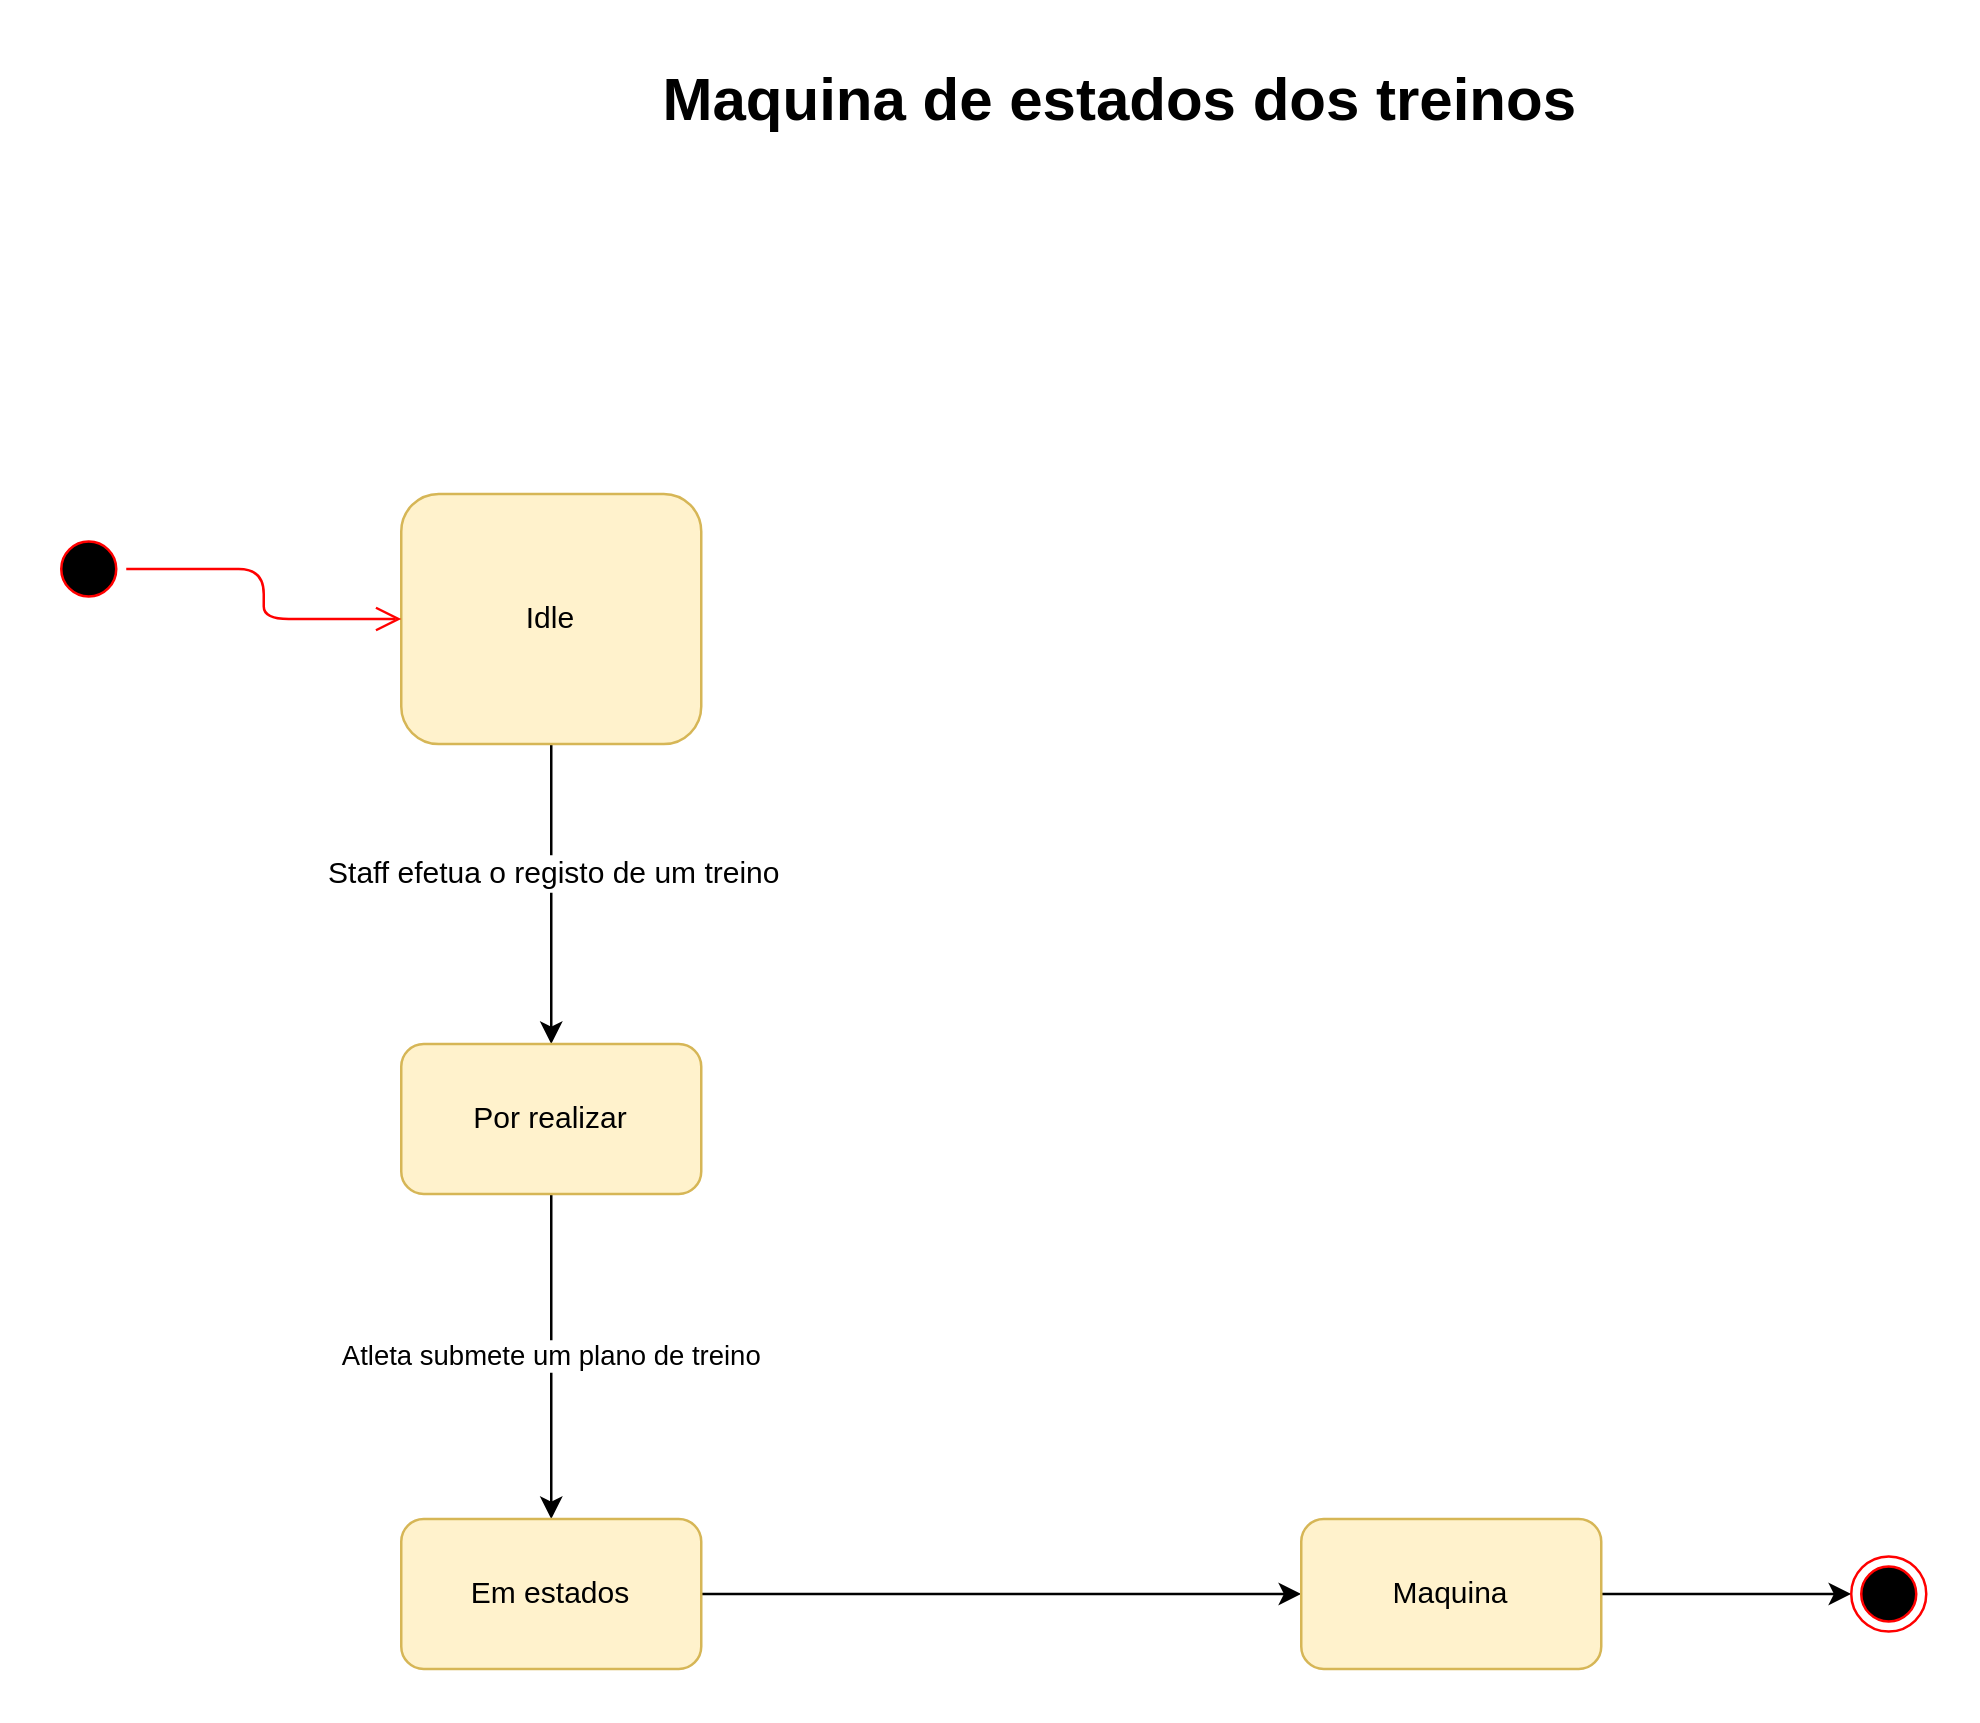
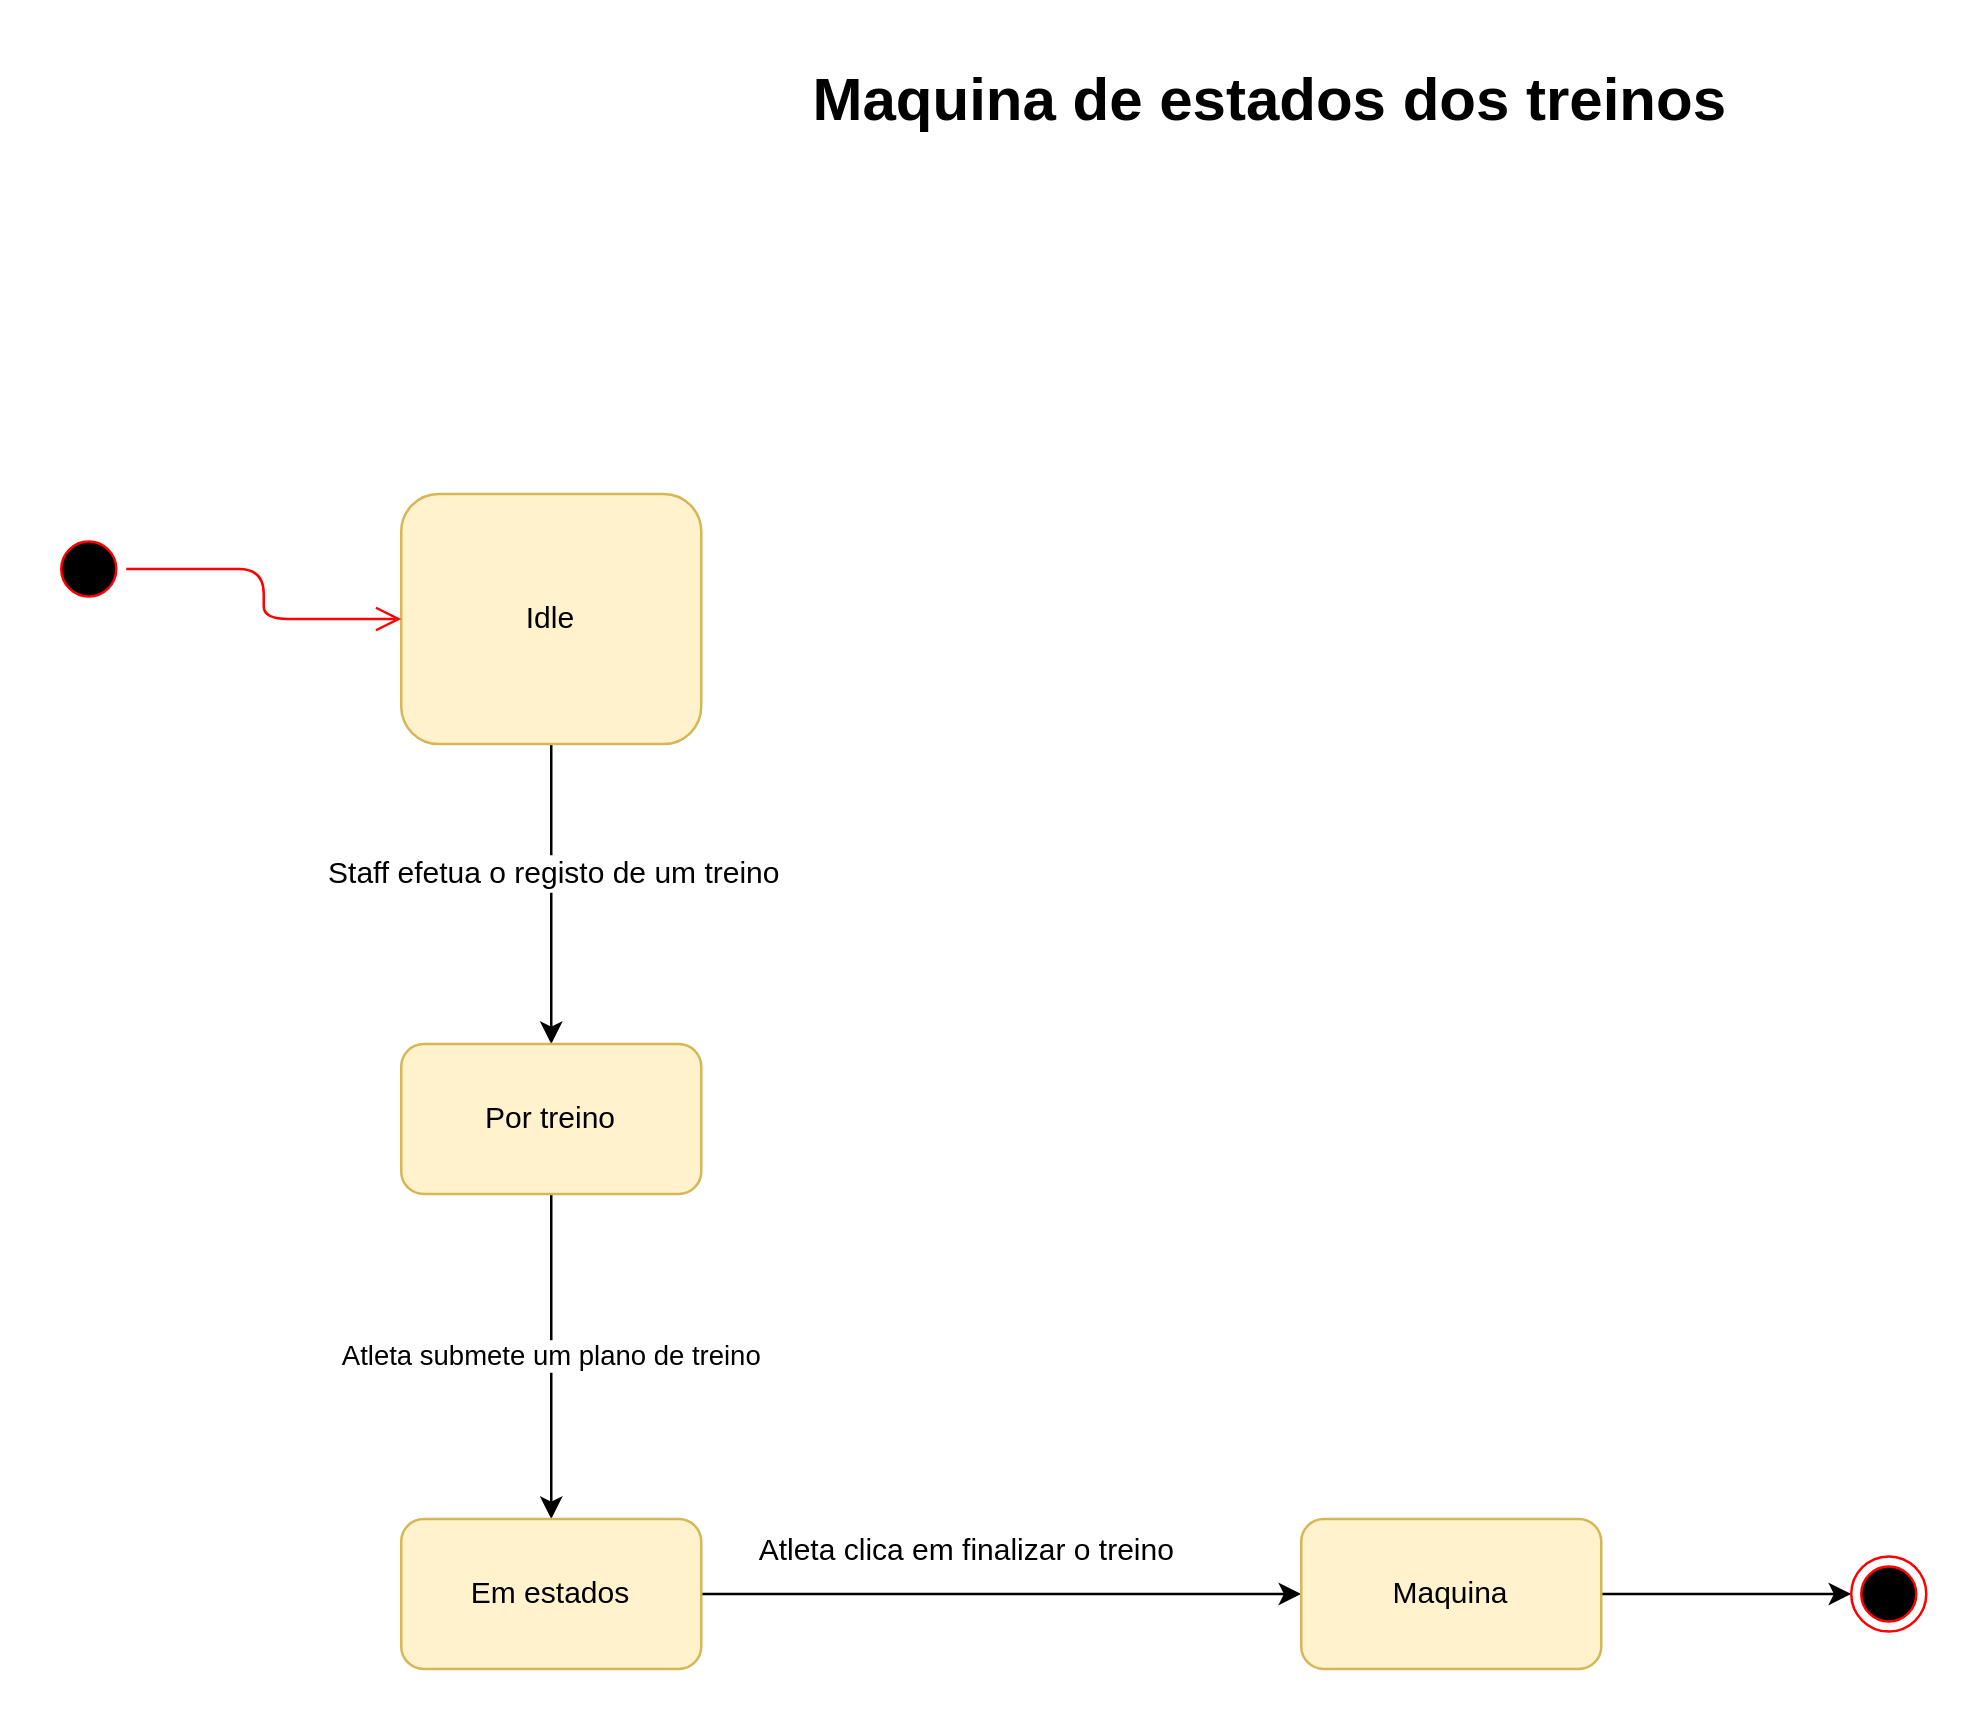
- <mxCell id="15" value="&lt;h1&gt;Maquina de estados dos treinos&lt;/h1&gt;" style="text;html=1;strokeColor=none;fillColor=none;spacing=5;spacingTop=-20;whiteSpace=wrap;overflow=hidden;rounded=0;" vertex="1" parent="1"><mxGeometry x="260" y="20" width="380" height="120" as="geometry" /></mxCell>
+ <mxCell id="15" value="&lt;h1&gt;Maquina de estados dos treinos&lt;/h1&gt;" style="text;html=1;strokeColor=none;fillColor=none;spacing=5;spacingTop=-20;whiteSpace=wrap;overflow=hidden;rounded=0;" vertex="1" parent="1"><mxGeometry x="320" y="20" width="380" height="120" as="geometry" /></mxCell>
- <mxCell id="8" value="Por realizar" style="rounded=1;whiteSpace=wrap;html=1;fillColor=#fff2cc;strokeColor=#d6b656;" vertex="1" parent="1"><mxGeometry x="160" y="417" width="120" height="60" as="geometry" /></mxCell>
+ <mxCell id="8" value="Por treino" style="rounded=1;whiteSpace=wrap;html=1;fillColor=#fff2cc;strokeColor=#d6b656;" vertex="1" parent="1"><mxGeometry x="160" y="417" width="120" height="60" as="geometry" /></mxCell>
+ <mxCell id="11" value="Atleta clica em finalizar o treino" style="text;html=1;align=center;verticalAlign=middle;resizable=0;points=[];autosize=1;" vertex="1" parent="1"><mxGeometry x="297" y="611" width="177" height="17" as="geometry" /></mxCell>
